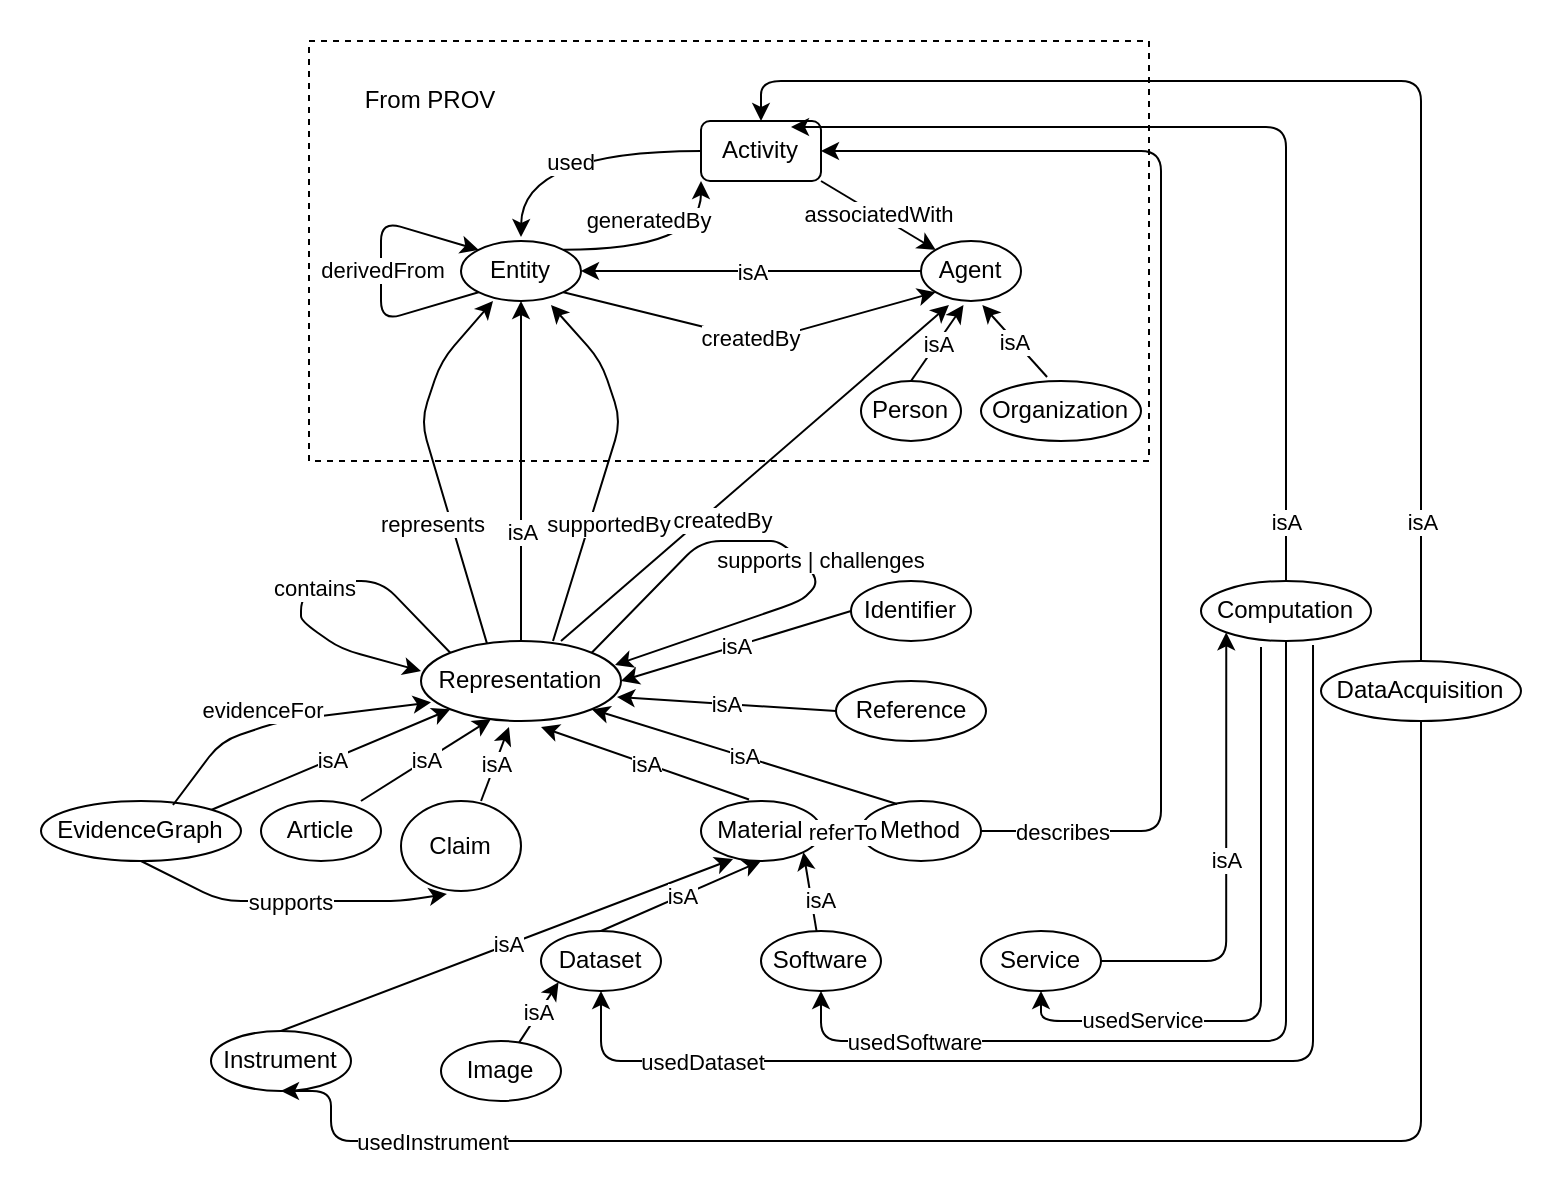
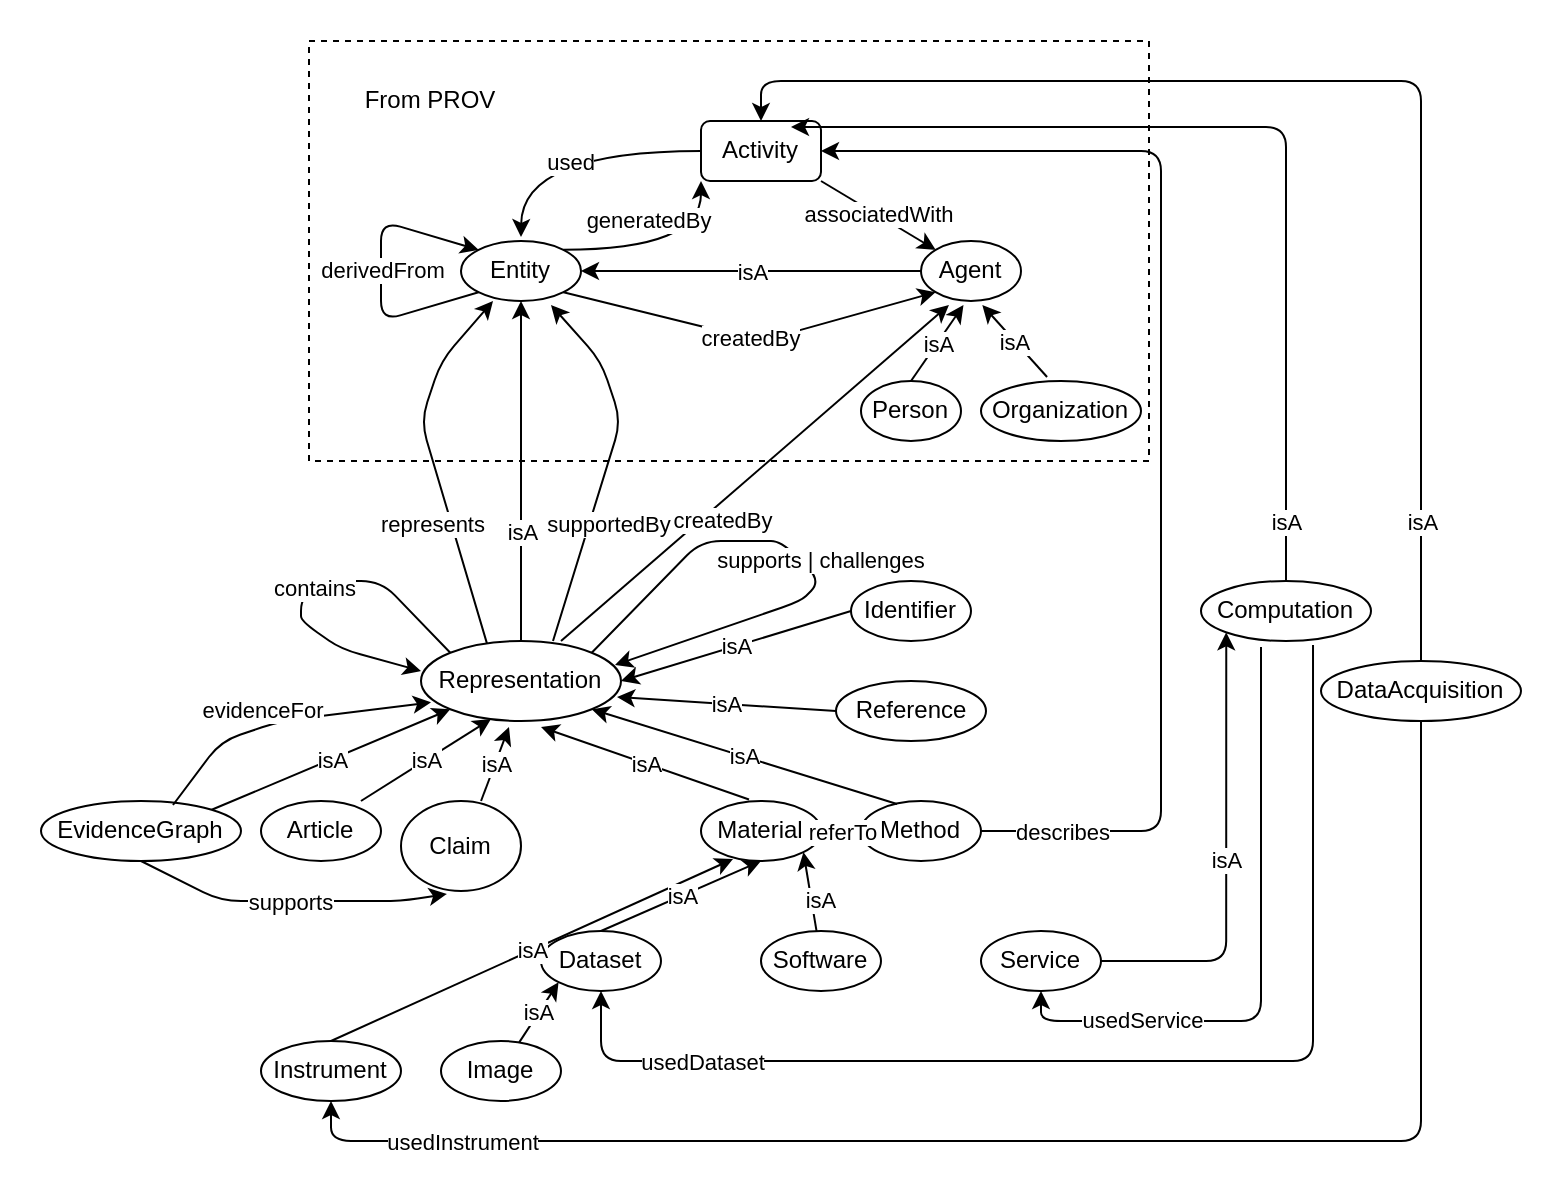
- <mxCell id="84" value="" style="endArrow=classic;html=1;exitX=0.5;exitY=1;exitDx=0;exitDy=0;entryX=0.5;entryY=1;entryDx=0;entryDy=0;edgeStyle=orthogonalEdgeStyle;" parent="1" source="65" target="70" edge="1"><mxGeometry relative="1" as="geometry"><mxPoint x="350" y="510" as="sourcePoint" /><mxPoint x="450" y="510" as="targetPoint" /><Array as="points"><mxPoint x="643" y="520" /><mxPoint x="410" y="520" /></Array></mxGeometry></mxCell>
- <mxCell id="85" value="usedSoftware" style="edgeLabel;resizable=0;html=1;align=center;verticalAlign=middle;" parent="84" connectable="0" vertex="1"><mxGeometry relative="1" as="geometry"><mxPoint x="-157.5" as="offset" /></mxGeometry></mxCell>
- <mxCell id="68" value="Instrument" style="ellipse;whiteSpace=wrap;html=1;" parent="1" vertex="1"><mxGeometry x="105" y="515" width="70" height="30" as="geometry" /></mxCell>
+ <mxCell id="68" value="Instrument" style="ellipse;whiteSpace=wrap;html=1;" parent="1" vertex="1"><mxGeometry x="130" y="520" width="70" height="30" as="geometry" /></mxCell>
